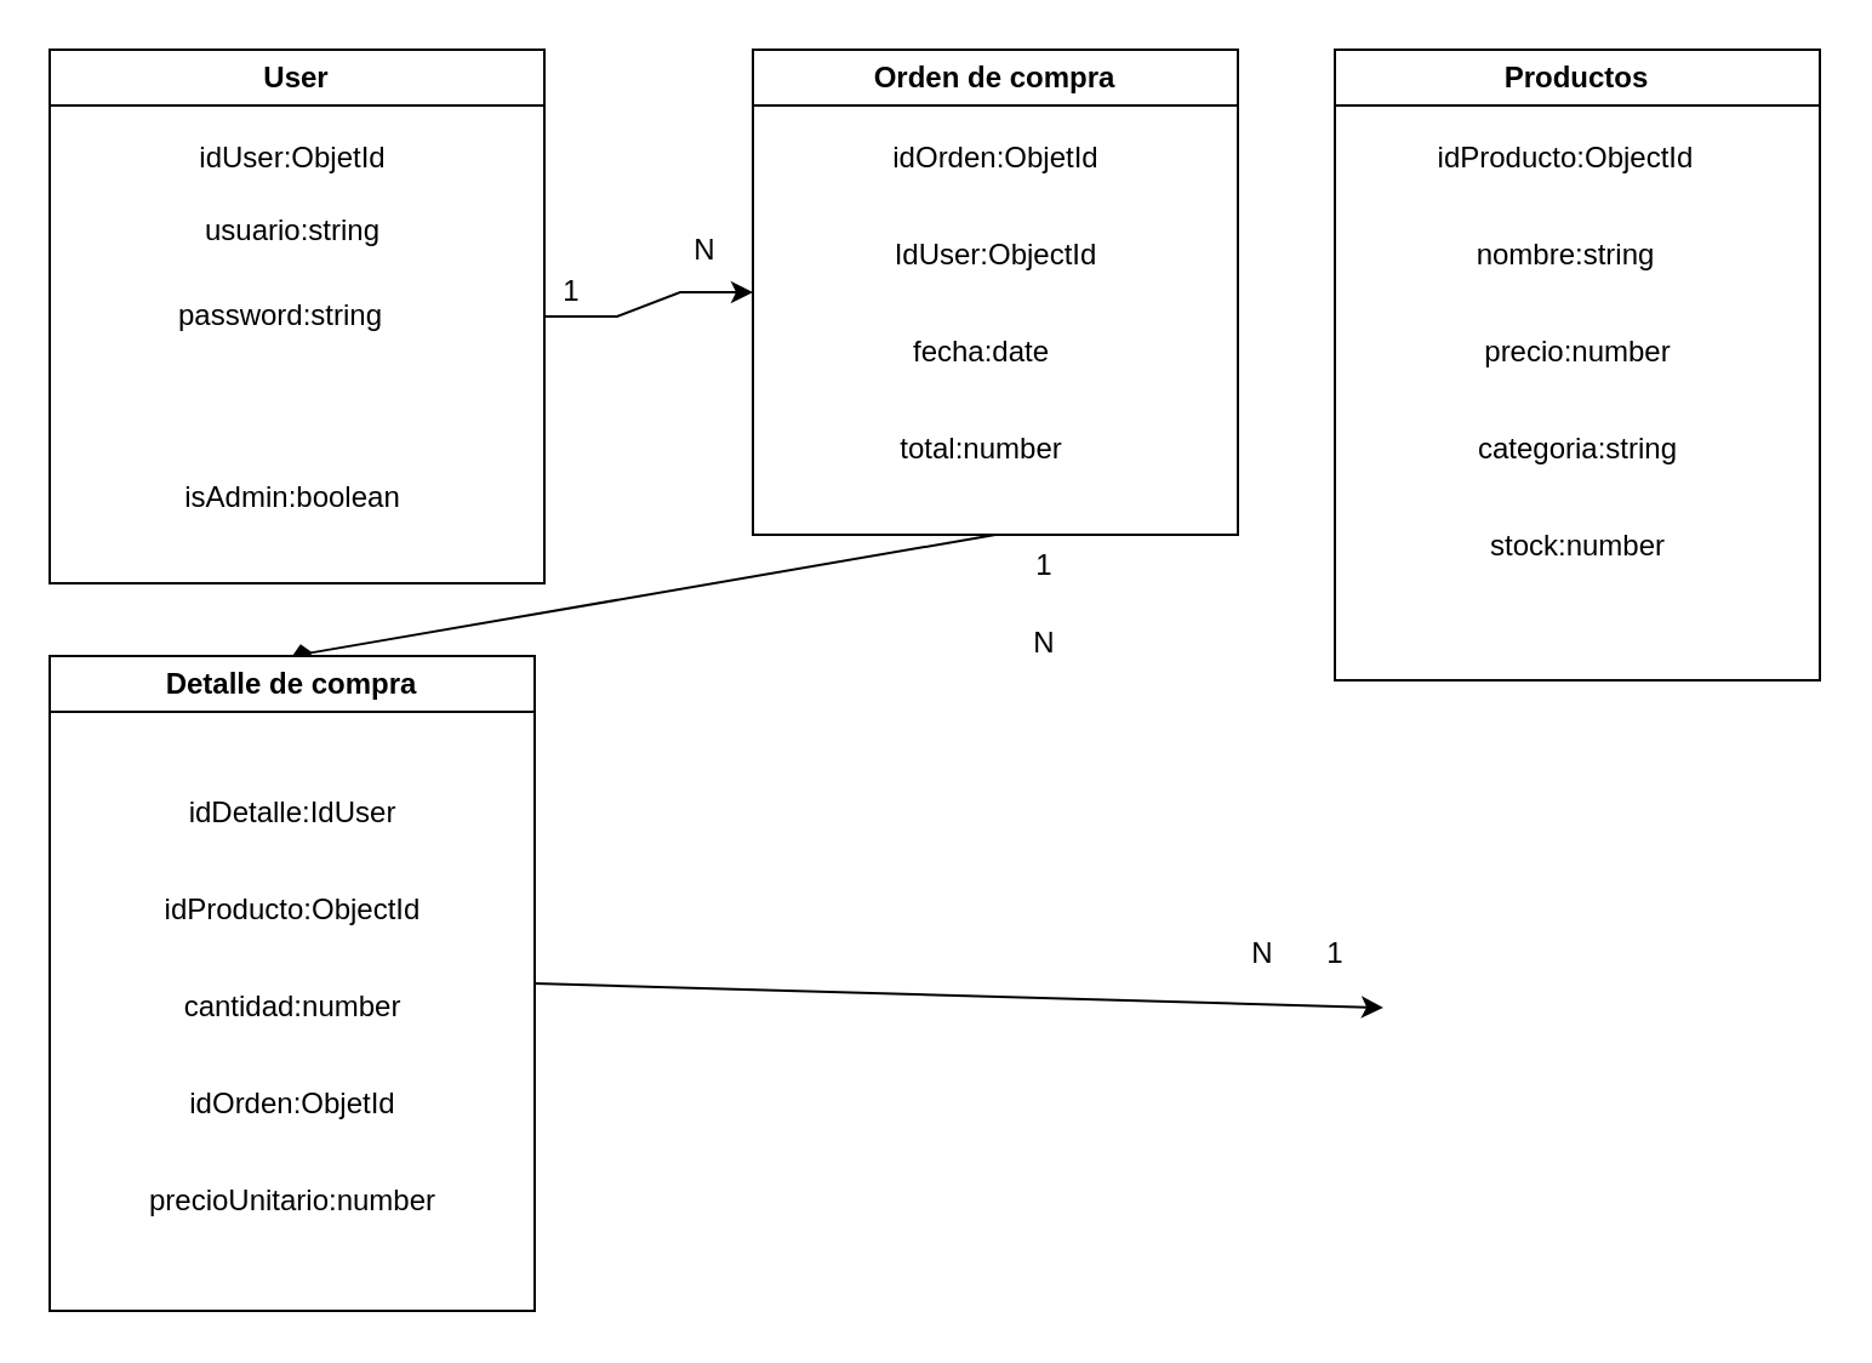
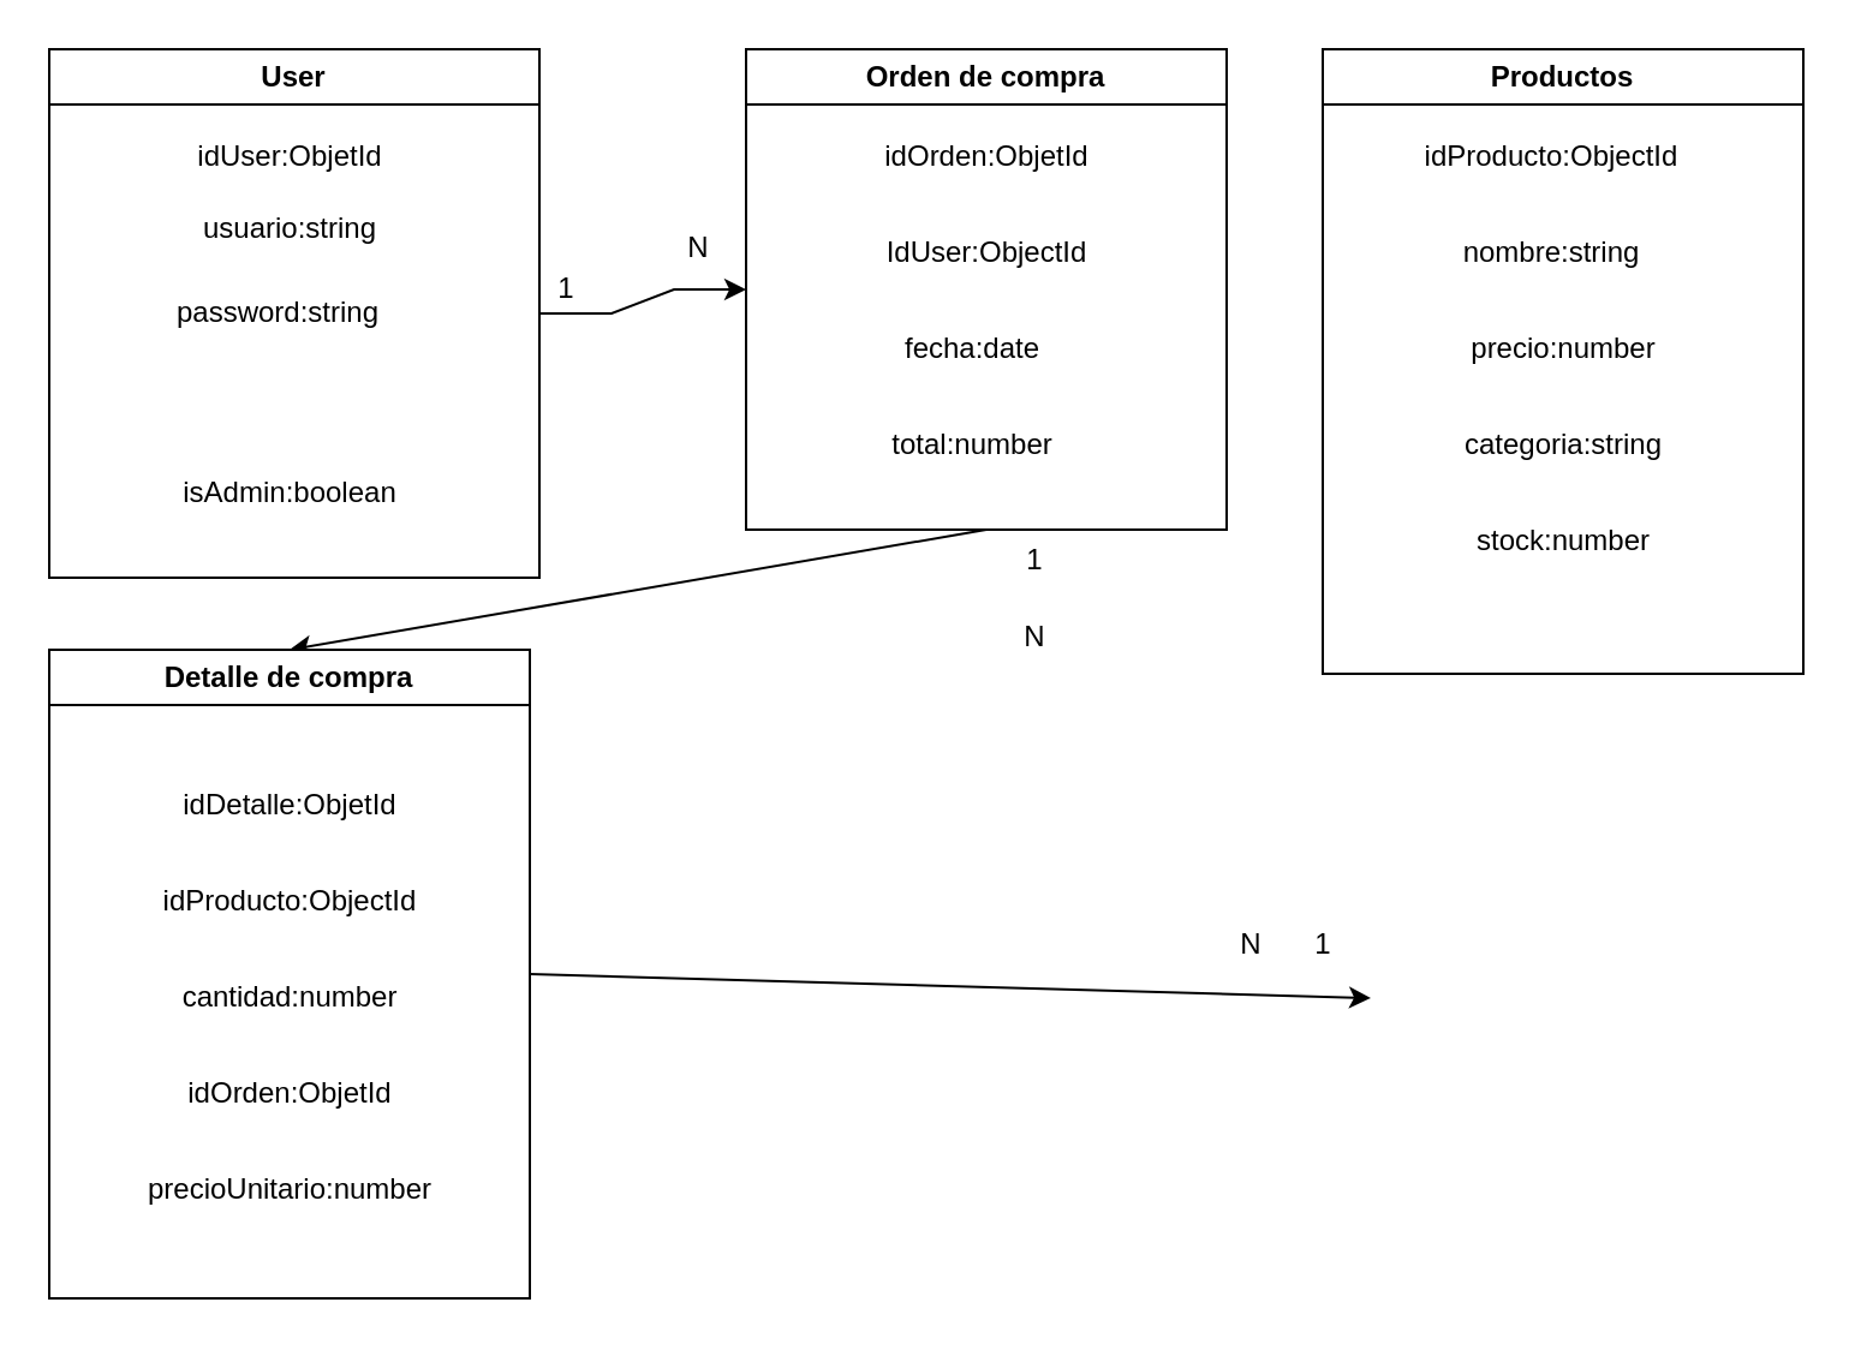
- <mxCell id="8" style="edgeStyle=none;rounded=0;orthogonalLoop=1;jettySize=auto;html=1;exitX=0.5;exitY=1;exitDx=0;exitDy=0;entryX=0.5;entryY=0;entryDx=0;entryDy=0;endArrow=diamond;" parent="1" source="9" target="21" edge="1"><mxGeometry relative="1" as="geometry" /></mxCell>
+ <mxCell id="8" style="edgeStyle=none;rounded=0;orthogonalLoop=1;jettySize=auto;html=1;exitX=0.5;exitY=1;exitDx=0;exitDy=0;entryX=0.5;entryY=0;entryDx=0;entryDy=0;" parent="1" source="9" target="21" edge="1"><mxGeometry relative="1" as="geometry" /></mxCell>
- <mxCell id="23" value="idDetalle:IdUser" style="text;html=1;align=center;verticalAlign=middle;resizable=0;points=[];autosize=1;strokeColor=none;fillColor=none;" parent="21" vertex="1"><mxGeometry x="45" y="50" width="110" height="30" as="geometry" /></mxCell>
+ <mxCell id="23" value="idDetalle:ObjetId" style="text;html=1;align=center;verticalAlign=middle;resizable=0;points=[];autosize=1;strokeColor=none;fillColor=none;" parent="21" vertex="1"><mxGeometry x="45" y="50" width="110" height="30" as="geometry" /></mxCell>
